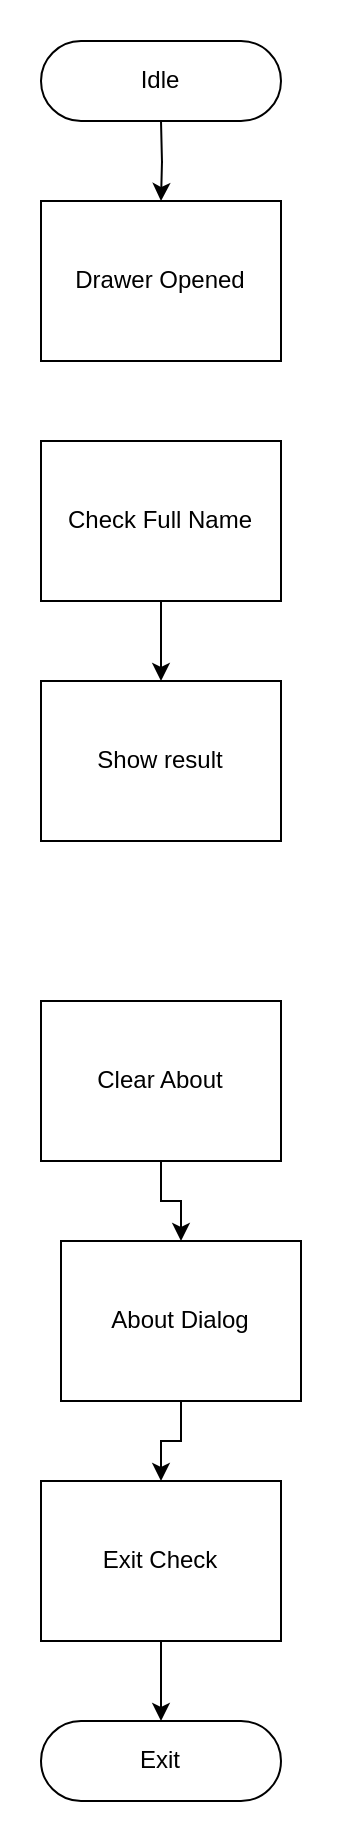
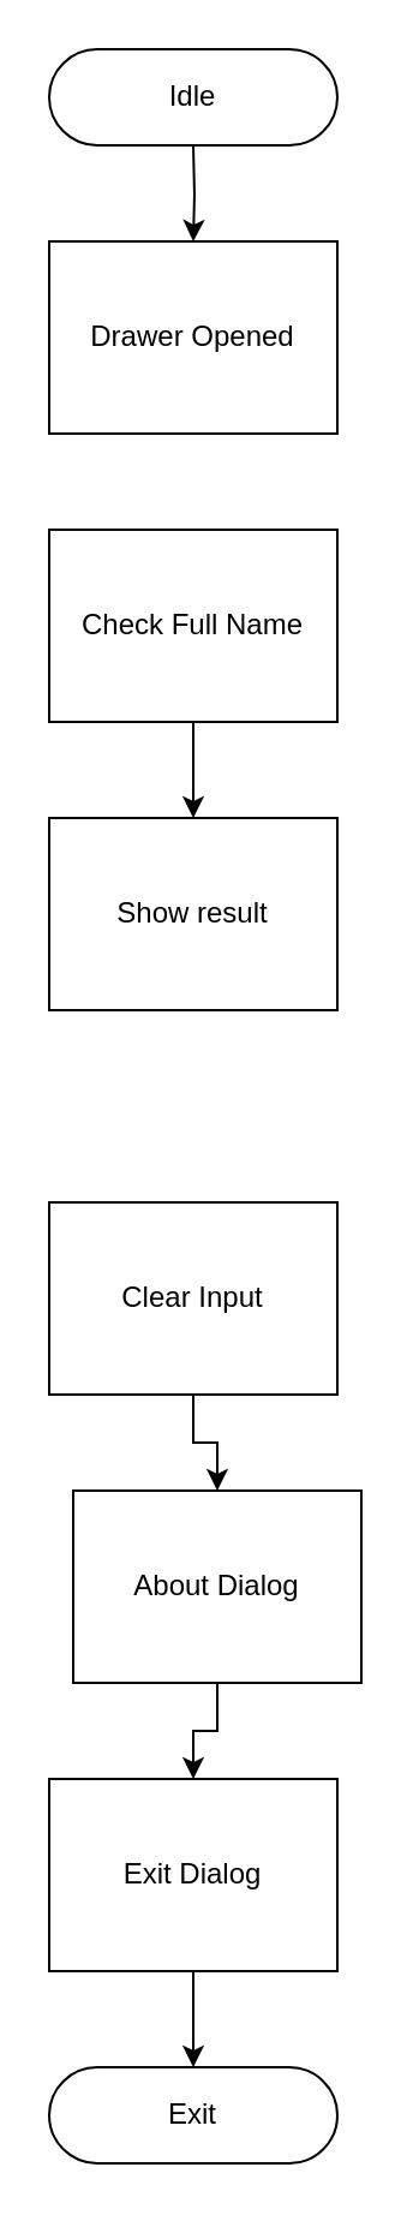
- <mxCell id="8" value="Clear About" style="rounded=0;whiteSpace=wrap;html=1;" vertex="1" parent="1"><mxGeometry x="20" y="500" width="120" height="80" as="geometry" /></mxCell>
+ <mxCell id="8" value="Clear Input" style="rounded=0;whiteSpace=wrap;html=1;" vertex="1" parent="1"><mxGeometry x="20" y="500" width="120" height="80" as="geometry" /></mxCell>
- <mxCell id="12" value="Exit Check" style="rounded=0;whiteSpace=wrap;html=1;" vertex="1" parent="1"><mxGeometry x="20" y="740" width="120" height="80" as="geometry" /></mxCell>
+ <mxCell id="12" value="Exit Dialog" style="rounded=0;whiteSpace=wrap;html=1;" vertex="1" parent="1"><mxGeometry x="20" y="740" width="120" height="80" as="geometry" /></mxCell>
